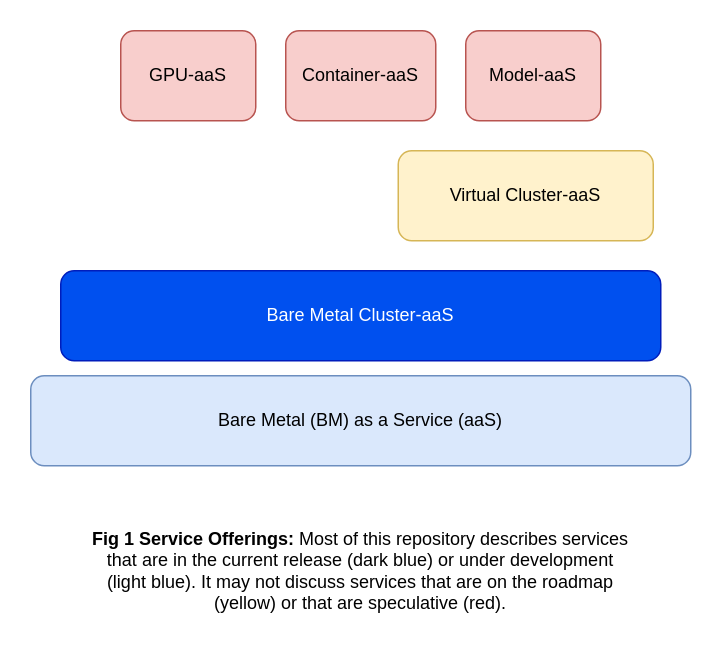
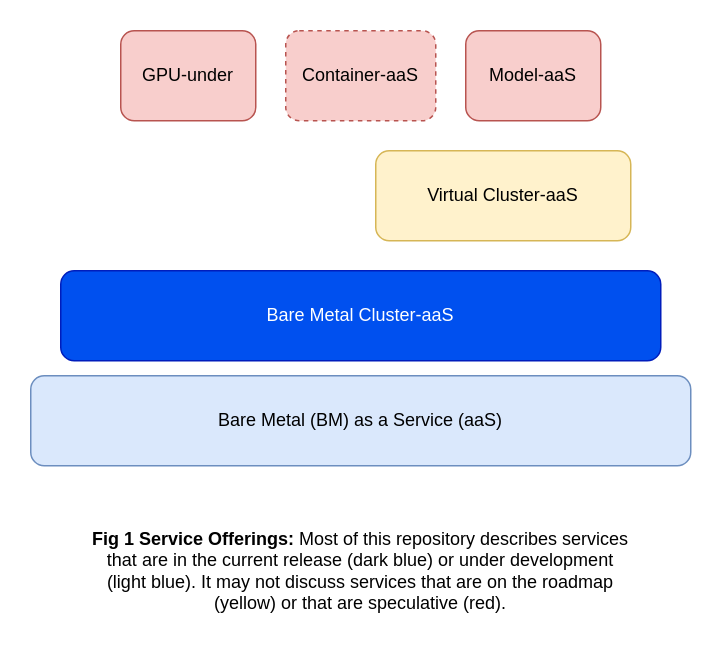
- <mxCell id="5" value="GPU-aaS" style="rounded=1;whiteSpace=wrap;html=1;fillColor=#f8cecc;strokeColor=#b85450;" vertex="1" parent="1"><mxGeometry x="80" y="20" width="90" height="60" as="geometry" /></mxCell>
+ <mxCell id="5" value="GPU-under" style="rounded=1;whiteSpace=wrap;html=1;fillColor=#f8cecc;strokeColor=#b85450;" vertex="1" parent="1"><mxGeometry x="80" y="20" width="90" height="60" as="geometry" /></mxCell>
- <mxCell id="6" value="Container-aaS" style="rounded=1;whiteSpace=wrap;html=1;fillColor=#f8cecc;strokeColor=#b85450;" vertex="1" parent="1"><mxGeometry x="190" y="20" width="100" height="60" as="geometry" /></mxCell>
+ <mxCell id="6" value="Container-aaS" style="rounded=1;whiteSpace=wrap;html=1;fillColor=#f8cecc;strokeColor=#b85450;dashed=1;" vertex="1" parent="1"><mxGeometry x="190" y="20" width="100" height="60" as="geometry" /></mxCell>
- <mxCell id="4" value="Virtual Cluster-aaS" style="rounded=1;whiteSpace=wrap;html=1;fillColor=#fff2cc;strokeColor=#d6b656;" vertex="1" parent="1"><mxGeometry x="265" y="100" width="170" height="60" as="geometry" /></mxCell>
+ <mxCell id="4" value="Virtual Cluster-aaS" style="rounded=1;whiteSpace=wrap;html=1;fillColor=#fff2cc;strokeColor=#d6b656;" vertex="1" parent="1"><mxGeometry x="250" y="100" width="170" height="60" as="geometry" /></mxCell>
